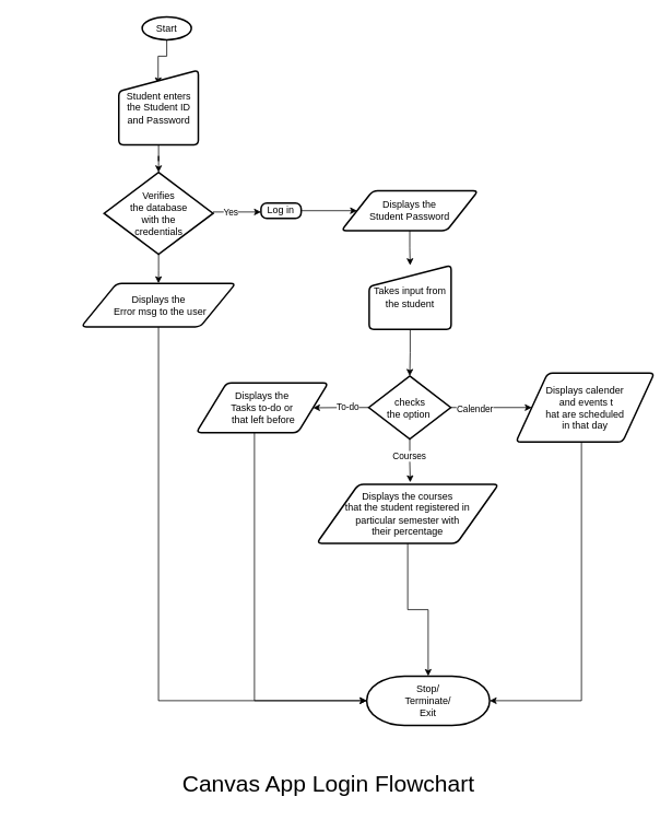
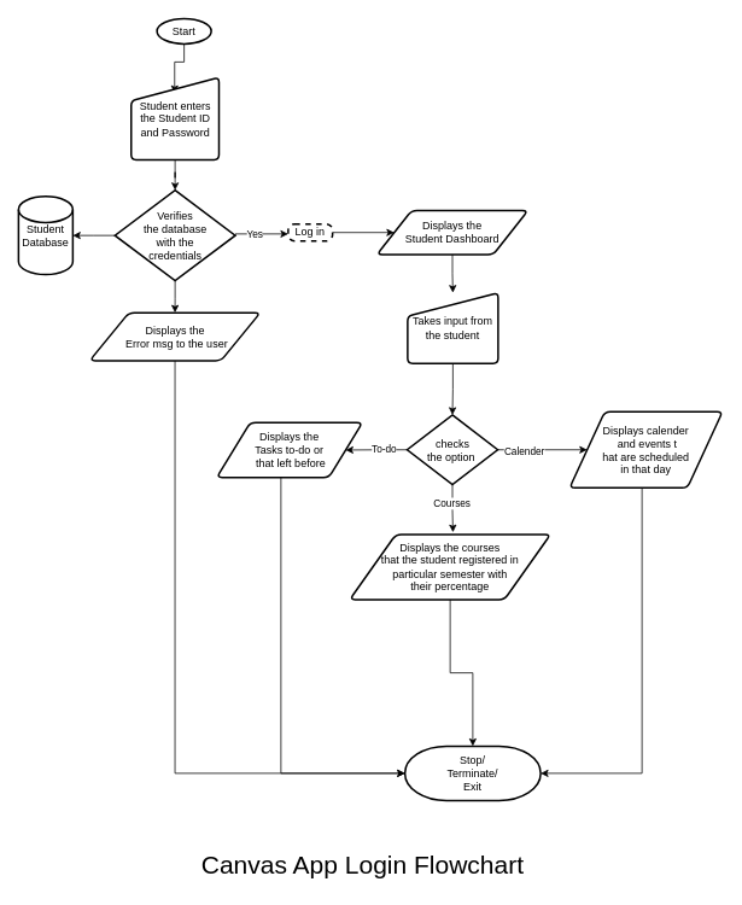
- <mxCell id="13" value="Displays the &lt;br&gt;Student Password" style="shape=parallelogram;html=1;strokeWidth=2;perimeter=parallelogramPerimeter;whiteSpace=wrap;rounded=1;arcSize=12;size=0.23;" vertex="1" parent="1"><mxGeometry x="416" y="232.08" width="167" height="48.73" as="geometry" /></mxCell>
+ <mxCell id="13" value="Displays the &lt;br&gt;Student Dashboard" style="shape=parallelogram;html=1;strokeWidth=2;perimeter=parallelogramPerimeter;whiteSpace=wrap;rounded=1;arcSize=12;size=0.23;" vertex="1" parent="1"><mxGeometry x="416" y="232.08" width="167" height="48.73" as="geometry" /></mxCell>
- <mxCell id="18" value="Log in" style="rounded=1;whiteSpace=wrap;html=1;absoluteArcSize=1;arcSize=14;strokeWidth=2;" vertex="1" parent="1"><mxGeometry x="318" y="247" width="49" height="18.89" as="geometry" /></mxCell>
+ <mxCell id="18" value="Log in" style="rounded=1;whiteSpace=wrap;html=1;absoluteArcSize=1;arcSize=14;strokeWidth=2;dashed=1;" vertex="1" parent="1"><mxGeometry x="318" y="247" width="49" height="18.89" as="geometry" /></mxCell>
+ <mxCell id="11" value="Student Database" style="strokeWidth=2;html=1;shape=mxgraph.flowchart.database;whiteSpace=wrap;" vertex="1" parent="1"><mxGeometry x="20" y="216.64" width="60" height="86.14" as="geometry" /></mxCell>
+ <mxCell id="6" style="edgeStyle=orthogonalEdgeStyle;rounded=0;orthogonalLoop=1;jettySize=auto;html=1;" edge="1" parent="1" source="10" target="11"><mxGeometry relative="1" as="geometry"><mxPoint x="67.256" y="259.71" as="targetPoint" /></mxGeometry></mxCell>
